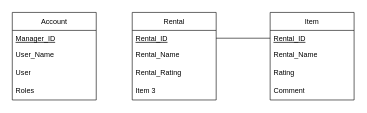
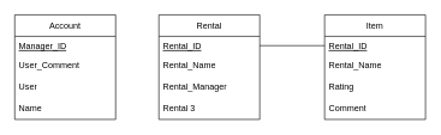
- <mxCell id="4" value="User_Name" style="text;strokeColor=none;fillColor=none;align=left;verticalAlign=middle;spacingLeft=4;spacingRight=4;overflow=hidden;points=[[0,0.5],[1,0.5]];portConstraint=eastwest;rotatable=0;whiteSpace=wrap;html=1;" vertex="1" parent="2"><mxGeometry y="56" width="140" height="30" as="geometry" /></mxCell>
+ <mxCell id="4" value="User_Comment" style="text;strokeColor=none;fillColor=none;align=left;verticalAlign=middle;spacingLeft=4;spacingRight=4;overflow=hidden;points=[[0,0.5],[1,0.5]];portConstraint=eastwest;rotatable=0;whiteSpace=wrap;html=1;" vertex="1" parent="2"><mxGeometry y="56" width="140" height="30" as="geometry" /></mxCell>
- <mxCell id="10" value="Rental_Rating" style="text;strokeColor=none;fillColor=none;align=left;verticalAlign=middle;spacingLeft=4;spacingRight=4;overflow=hidden;points=[[0,0.5],[1,0.5]];portConstraint=eastwest;rotatable=0;whiteSpace=wrap;html=1;" vertex="1" parent="7"><mxGeometry y="86" width="140" height="30" as="geometry" /></mxCell>
+ <mxCell id="10" value="Rental_Manager" style="text;strokeColor=none;fillColor=none;align=left;verticalAlign=middle;spacingLeft=4;spacingRight=4;overflow=hidden;points=[[0,0.5],[1,0.5]];portConstraint=eastwest;rotatable=0;whiteSpace=wrap;html=1;" vertex="1" parent="7"><mxGeometry y="86" width="140" height="30" as="geometry" /></mxCell>
- <mxCell id="6" value="Roles" style="text;strokeColor=none;fillColor=none;align=left;verticalAlign=middle;spacingLeft=4;spacingRight=4;overflow=hidden;points=[[0,0.5],[1,0.5]];portConstraint=eastwest;rotatable=0;whiteSpace=wrap;html=1;" vertex="1" parent="2"><mxGeometry y="116" width="140" height="30" as="geometry" /></mxCell>
+ <mxCell id="6" value="Name" style="text;strokeColor=none;fillColor=none;align=left;verticalAlign=middle;spacingLeft=4;spacingRight=4;overflow=hidden;points=[[0,0.5],[1,0.5]];portConstraint=eastwest;rotatable=0;whiteSpace=wrap;html=1;" vertex="1" parent="2"><mxGeometry y="116" width="140" height="30" as="geometry" /></mxCell>
- <mxCell id="11" value="Item 3" style="text;strokeColor=none;fillColor=none;align=left;verticalAlign=middle;spacingLeft=4;spacingRight=4;overflow=hidden;points=[[0,0.5],[1,0.5]];portConstraint=eastwest;rotatable=0;whiteSpace=wrap;html=1;" vertex="1" parent="7"><mxGeometry y="116" width="140" height="30" as="geometry" /></mxCell>
+ <mxCell id="11" value="Rental 3" style="text;strokeColor=none;fillColor=none;align=left;verticalAlign=middle;spacingLeft=4;spacingRight=4;overflow=hidden;points=[[0,0.5],[1,0.5]];portConstraint=eastwest;rotatable=0;whiteSpace=wrap;html=1;" vertex="1" parent="7"><mxGeometry y="116" width="140" height="30" as="geometry" /></mxCell>
